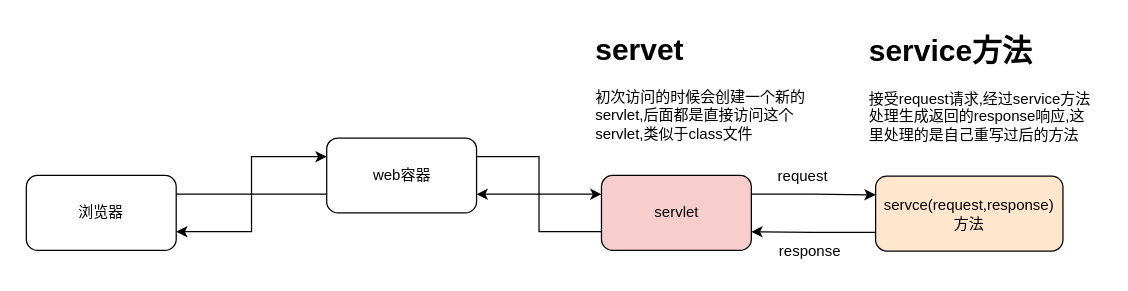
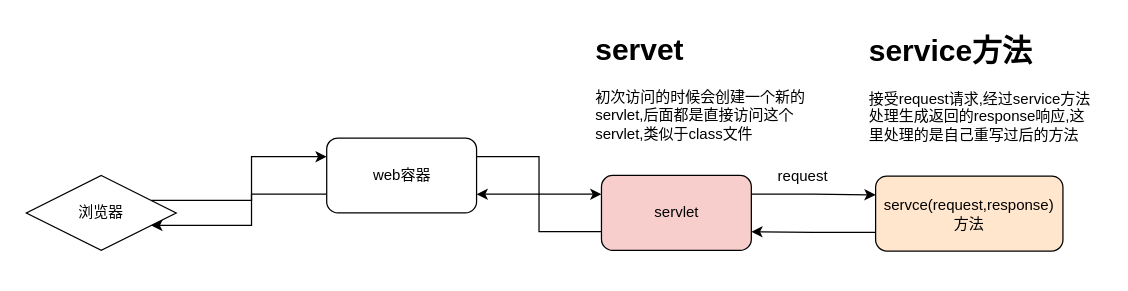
- <mxCell id="3" value="浏览器" style="rounded=1;whiteSpace=wrap;html=1;" parent="2" vertex="1"><mxGeometry y="120" width="120" height="60" as="geometry" /></mxCell>
+ <mxCell id="3" value="浏览器" style="rhombus;whiteSpace=wrap;html=1;" parent="2" vertex="1"><mxGeometry y="120" width="120" height="60" as="geometry" /></mxCell>
- <mxCell id="16" value="response" style="text;html=1;resizable=0;points=[];autosize=1;align=left;verticalAlign=top;spacingTop=-4;" parent="2" vertex="1"><mxGeometry x="600.5" y="170.5" width="60" height="20" as="geometry" /></mxCell>
